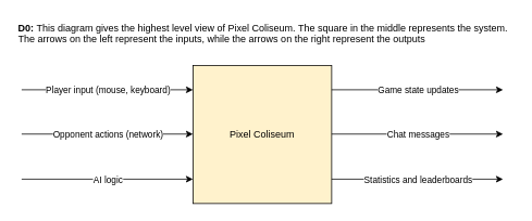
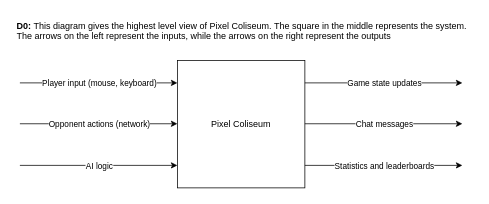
- <mxCell id="3" value="Pixel Coliseum" style="whiteSpace=wrap;html=1;aspect=fixed;fillColor=#fff2cc;" parent="1" vertex="1"><mxGeometry x="236" y="80" width="170" height="170" as="geometry" /></mxCell>
+ <mxCell id="3" value="Pixel Coliseum" style="whiteSpace=wrap;html=1;aspect=fixed;" parent="1" vertex="1"><mxGeometry x="236" y="80" width="170" height="170" as="geometry" /></mxCell>
